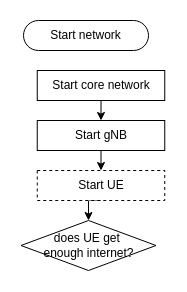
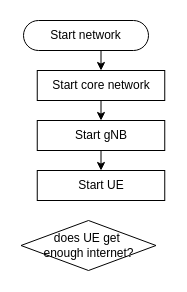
+ <mxCell id="2" style="edgeStyle=orthogonalEdgeStyle;rounded=0;orthogonalLoop=1;jettySize=auto;html=1;exitX=0.5;exitY=0.5;exitDx=0;exitDy=15;exitPerimeter=0;entryX=0.5;entryY=0;entryDx=0;entryDy=0;" edge="1" parent="1" source="3" target="5"><mxGeometry relative="1" as="geometry" /></mxCell>
- <mxCell id="9" value="Start UE" style="html=1;dashed=1;whiteSpace=wrap;" vertex="1" parent="1"><mxGeometry x="36.75" y="170" width="127.5" height="30" as="geometry" /></mxCell>
+ <mxCell id="9" value="Start UE" style="html=1;dashed=0;whiteSpace=wrap;" vertex="1" parent="1"><mxGeometry x="36.75" y="170" width="127.5" height="30" as="geometry" /></mxCell>
- <mxCell id="8" style="edgeStyle=orthogonalEdgeStyle;rounded=0;orthogonalLoop=1;jettySize=auto;html=1;exitX=0.5;exitY=1;exitDx=0;exitDy=0;entryX=0.5;entryY=0;entryDx=0;entryDy=0;" edge="1" parent="1" source="9" target="10"><mxGeometry relative="1" as="geometry" /></mxCell>
